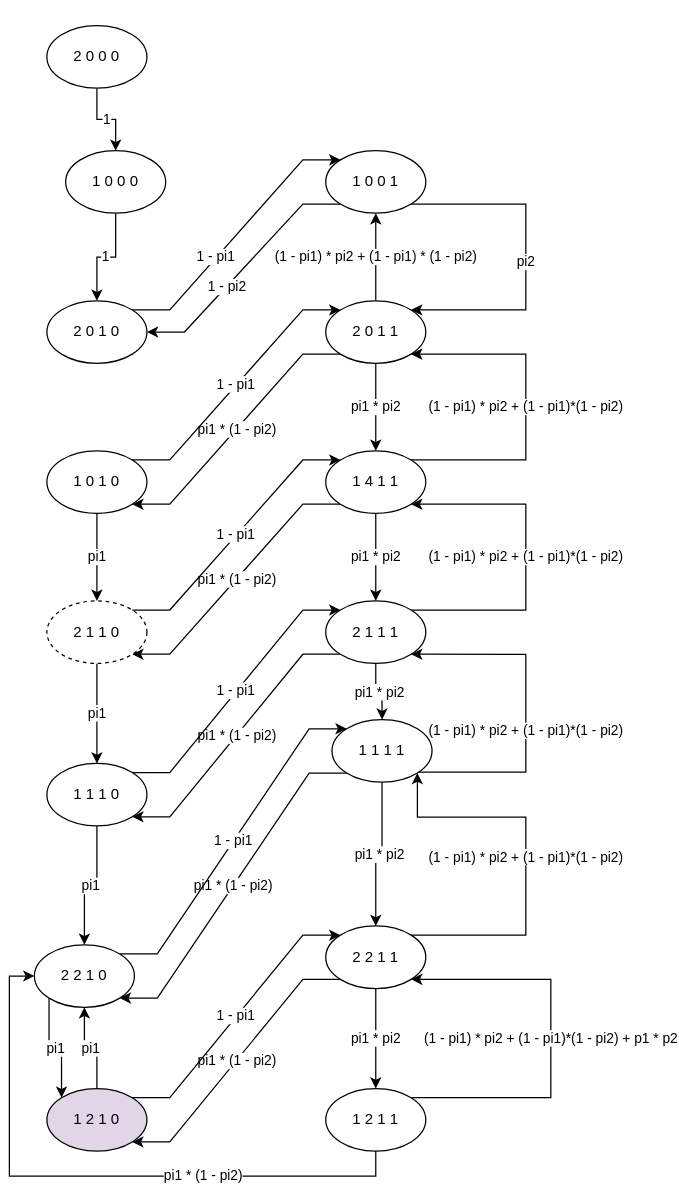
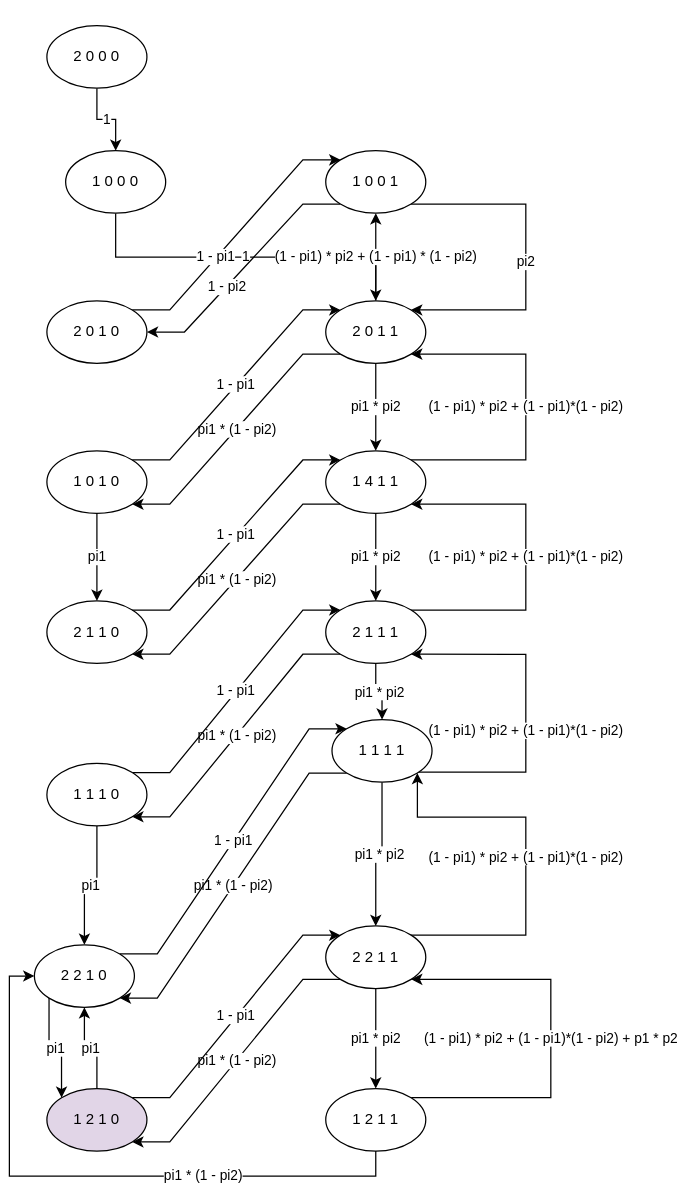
- <mxCell id="4" value="1" style="edgeStyle=orthogonalEdgeStyle;rounded=0;orthogonalLoop=1;jettySize=auto;html=1;exitX=0.5;exitY=1;exitDx=0;exitDy=0;entryX=0.5;entryY=0;entryDx=0;entryDy=0;" edge="1" parent="1" source="5" target="11"><mxGeometry relative="1" as="geometry" /></mxCell>
+ <mxCell id="4" value="1" style="edgeStyle=orthogonalEdgeStyle;rounded=0;orthogonalLoop=1;jettySize=auto;html=1;exitX=0.5;exitY=1;exitDx=0;exitDy=0;" edge="1" parent="1" source="5" target="15"><mxGeometry relative="1" as="geometry" /></mxCell>
- <mxCell id="23" value="2 1 1 0" style="ellipse;whiteSpace=wrap;html=1;dashed=1;" vertex="1" parent="1"><mxGeometry x="30" y="480" width="80" height="50" as="geometry" /></mxCell>
+ <mxCell id="23" value="2 1 1 0" style="ellipse;whiteSpace=wrap;html=1;" vertex="1" parent="1"><mxGeometry x="30" y="480" width="80" height="50" as="geometry" /></mxCell>
- <mxCell id="22" value="&lt;meta charset=&quot;utf-8&quot;&gt;&lt;span style=&quot;color: rgb(0, 0, 0); font-family: helvetica; font-size: 11px; font-style: normal; font-weight: 400; letter-spacing: normal; text-align: center; text-indent: 0px; text-transform: none; word-spacing: 0px; background-color: rgb(255, 255, 255); display: inline; float: none;&quot;&gt;pi1&lt;/span&gt;" style="edgeStyle=orthogonalEdgeStyle;rounded=0;orthogonalLoop=1;jettySize=auto;html=1;exitX=0.5;exitY=1;exitDx=0;exitDy=0;entryX=0.5;entryY=0;entryDx=0;entryDy=0;" edge="1" parent="1" source="23" target="30"><mxGeometry relative="1" as="geometry" /></mxCell>
